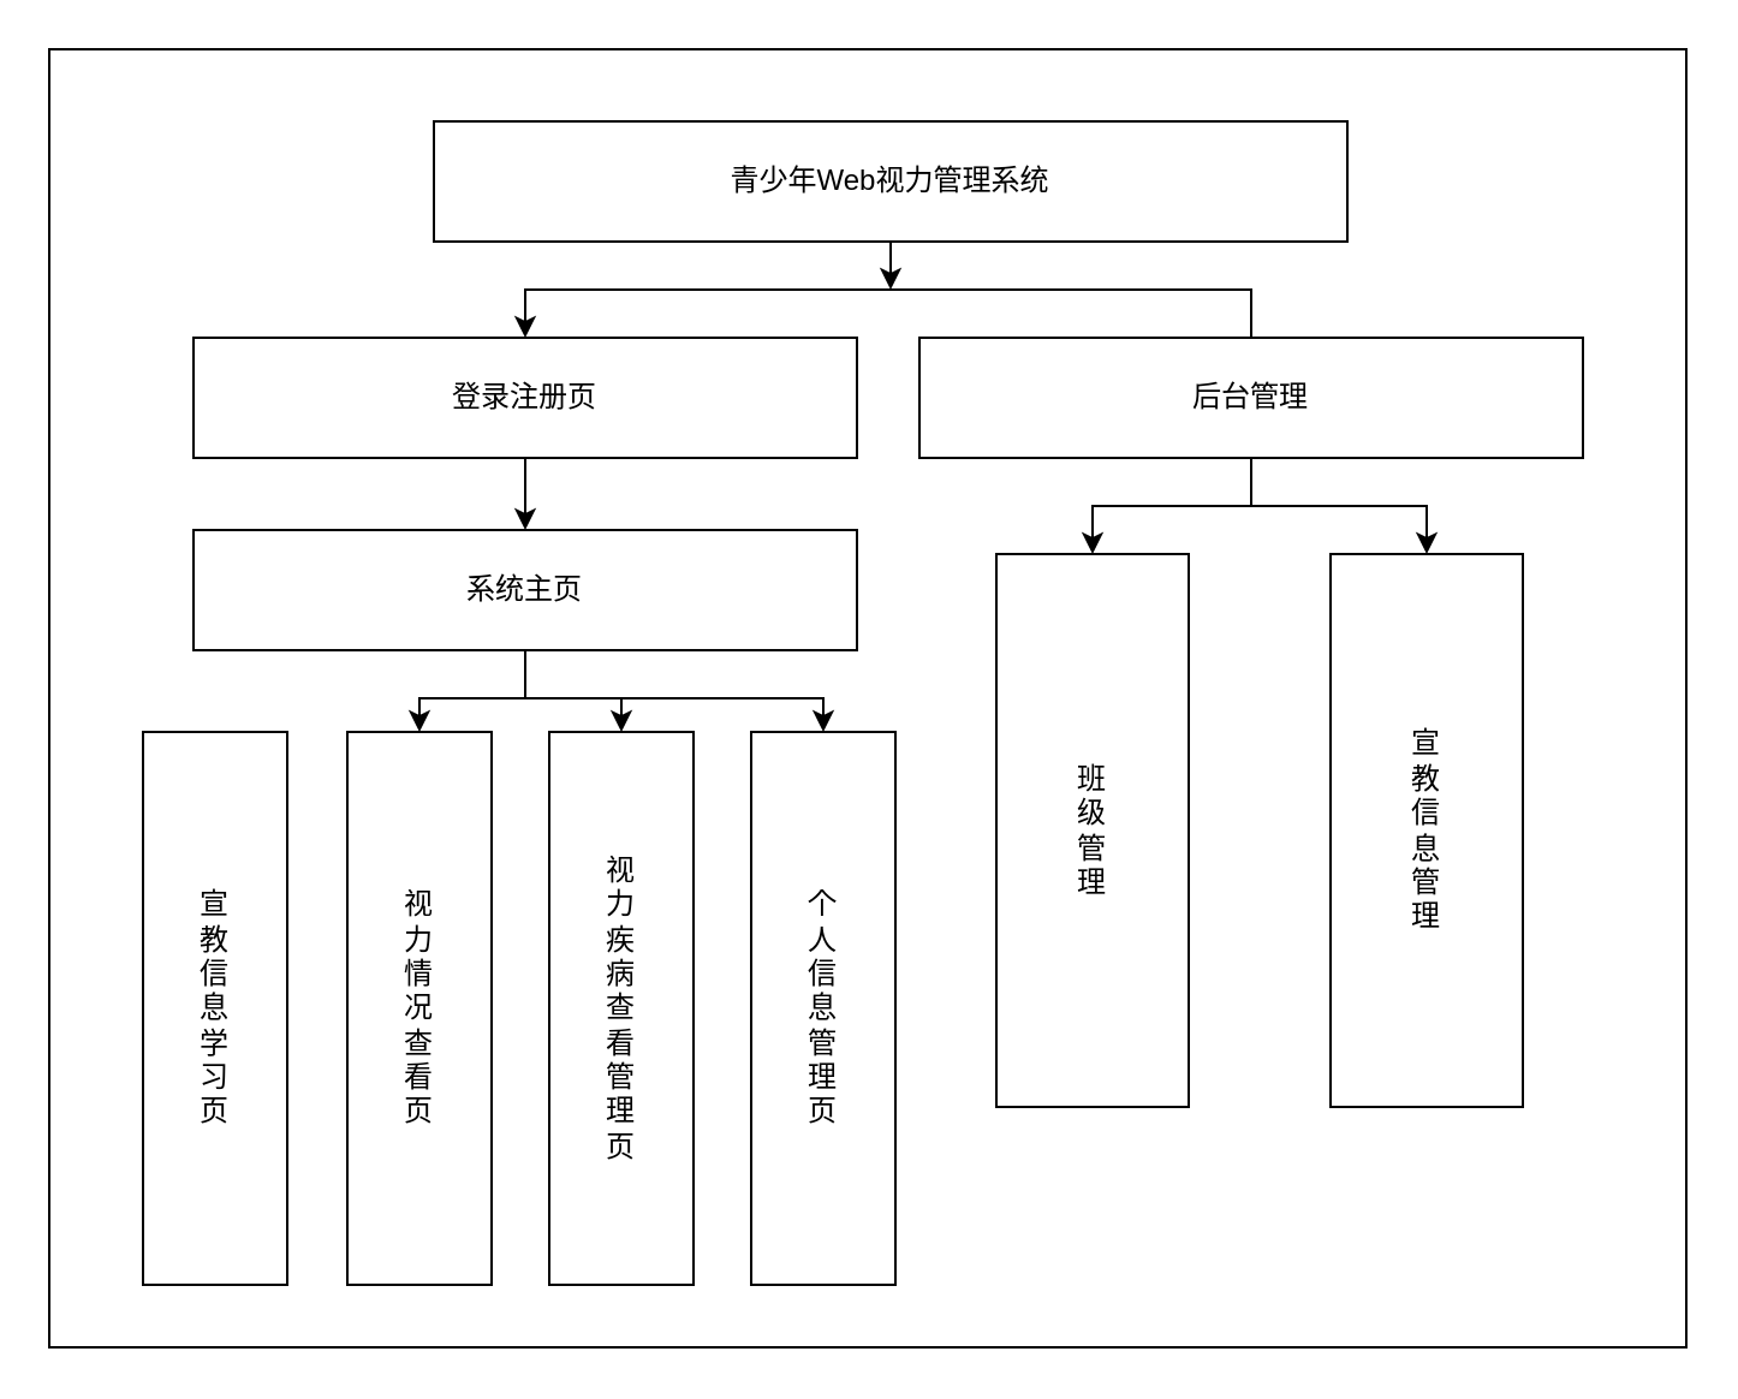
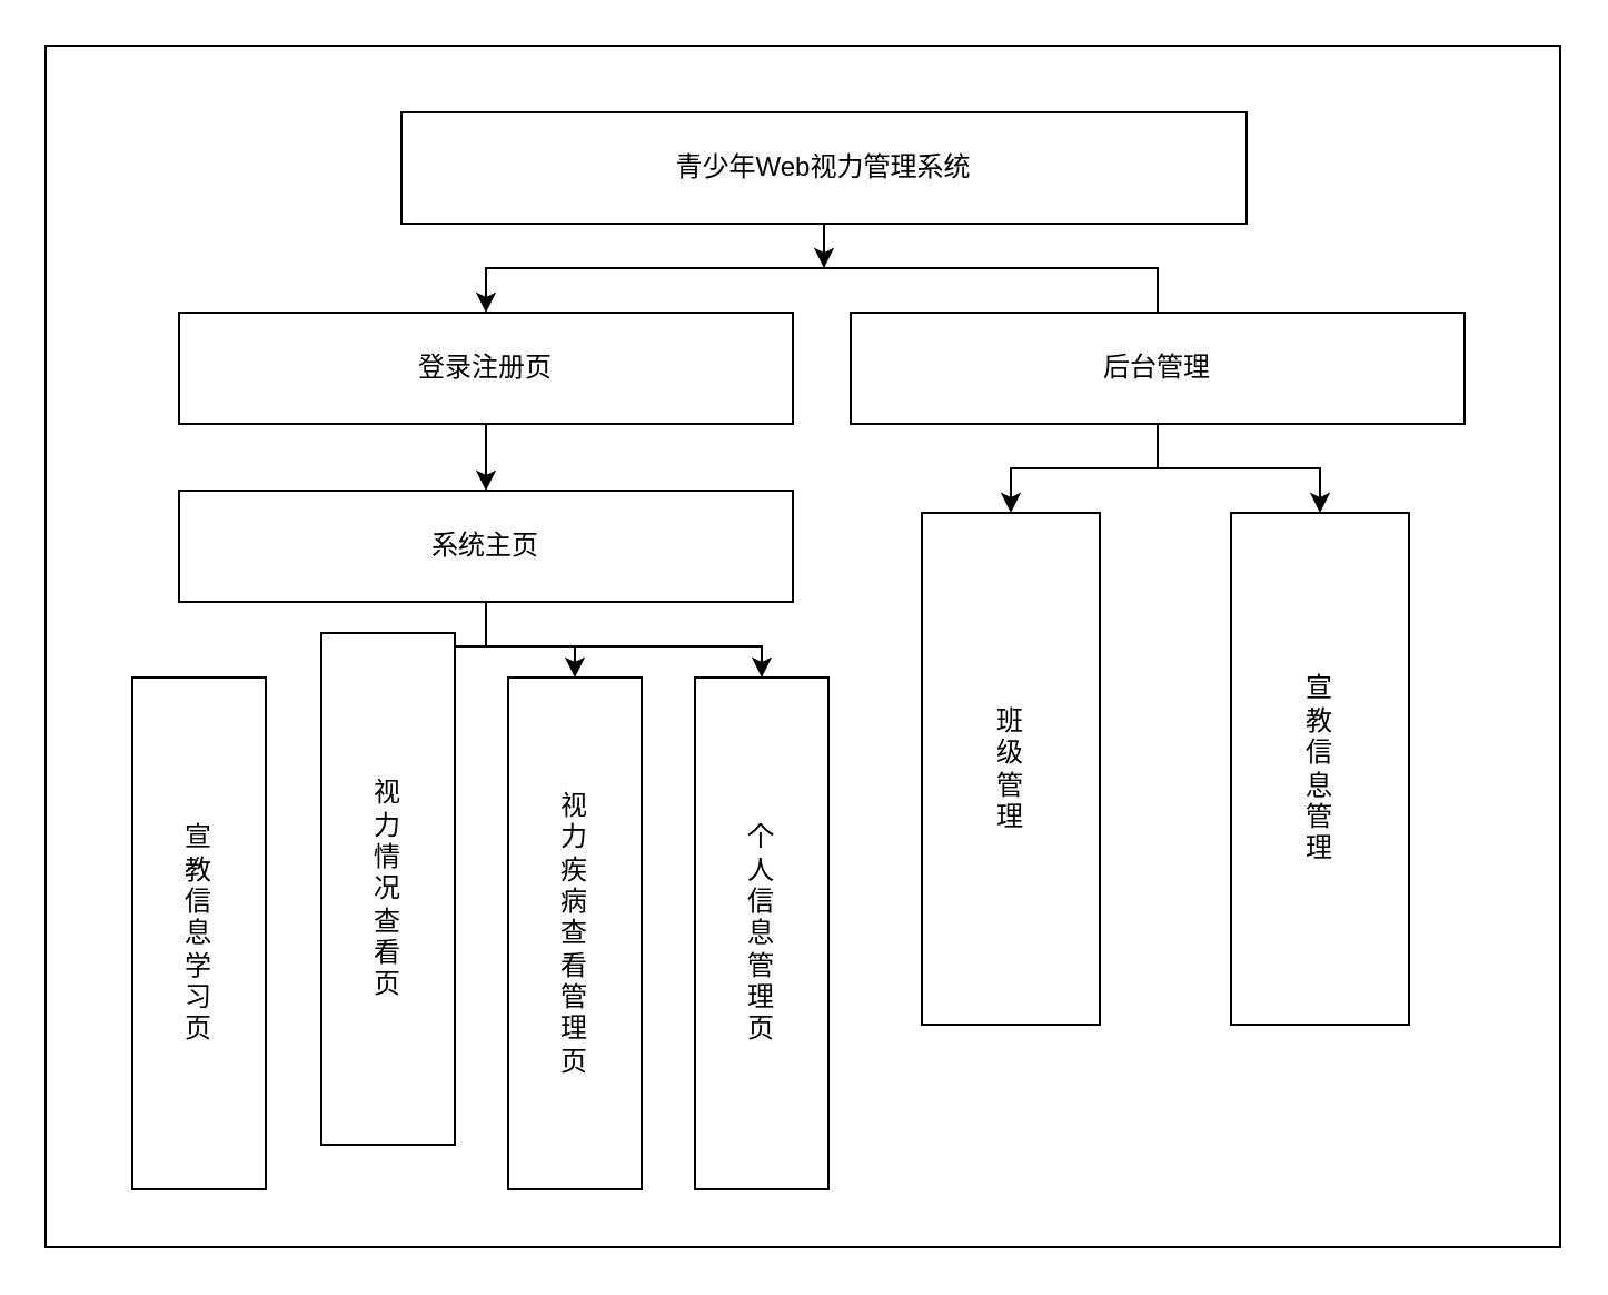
- <mxCell id="18" value="视&lt;br&gt;力&lt;br&gt;情&lt;br&gt;况&lt;br&gt;查&lt;br&gt;看&lt;br&gt;页" style="rounded=0;whiteSpace=wrap;html=1;" vertex="1" parent="1"><mxGeometry x="144" y="304" width="60" height="230" as="geometry" /></mxCell>
+ <mxCell id="18" value="视&lt;br&gt;力&lt;br&gt;情&lt;br&gt;况&lt;br&gt;查&lt;br&gt;看&lt;br&gt;页" style="rounded=0;whiteSpace=wrap;html=1;" vertex="1" parent="1"><mxGeometry x="144" y="284" width="60" height="230" as="geometry" /></mxCell>
